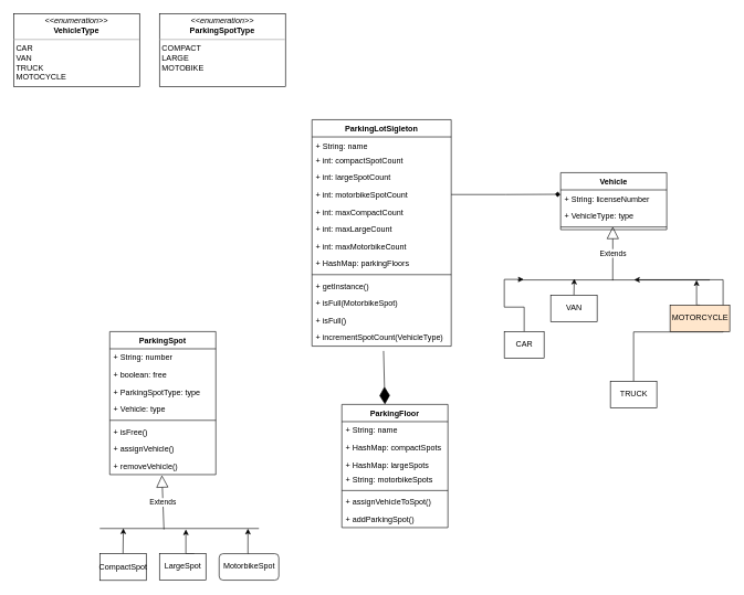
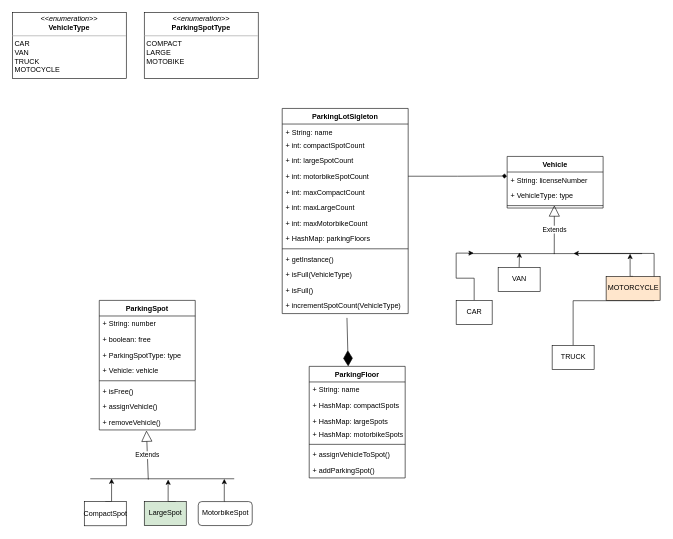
- <mxCell id="13" value="+ isFull(MotorbikeSpot)" style="text;strokeColor=none;fillColor=none;align=left;verticalAlign=top;spacingLeft=4;spacingRight=4;overflow=hidden;rotatable=0;points=[[0,0.5],[1,0.5]];portConstraint=eastwest;" vertex="1" parent="2"><mxGeometry y="264" width="210" height="26" as="geometry" /></mxCell>
+ <mxCell id="13" value="+ isFull(VehicleType)" style="text;strokeColor=none;fillColor=none;align=left;verticalAlign=top;spacingLeft=4;spacingRight=4;overflow=hidden;rotatable=0;points=[[0,0.5],[1,0.5]];portConstraint=eastwest;" vertex="1" parent="2"><mxGeometry y="264" width="210" height="26" as="geometry" /></mxCell>
- <mxCell id="52" value="+ Vehicle: type" style="text;strokeColor=none;fillColor=none;align=left;verticalAlign=top;spacingLeft=4;spacingRight=4;overflow=hidden;rotatable=0;points=[[0,0.5],[1,0.5]];portConstraint=eastwest;" vertex="1" parent="48"><mxGeometry y="104" width="160" height="26" as="geometry" /></mxCell>
+ <mxCell id="52" value="+ Vehicle: vehicle" style="text;strokeColor=none;fillColor=none;align=left;verticalAlign=top;spacingLeft=4;spacingRight=4;overflow=hidden;rotatable=0;points=[[0,0.5],[1,0.5]];portConstraint=eastwest;" vertex="1" parent="48"><mxGeometry y="104" width="160" height="26" as="geometry" /></mxCell>
- <mxCell id="36" value="+ String: motorbikeSpots" style="text;strokeColor=none;fillColor=none;align=left;verticalAlign=top;spacingLeft=4;spacingRight=4;overflow=hidden;rotatable=0;points=[[0,0.5],[1,0.5]];portConstraint=eastwest;" vertex="1" parent="32"><mxGeometry y="100" width="160" height="26" as="geometry" /></mxCell>
+ <mxCell id="36" value="+ HashMap: motorbikeSpots" style="text;strokeColor=none;fillColor=none;align=left;verticalAlign=top;spacingLeft=4;spacingRight=4;overflow=hidden;rotatable=0;points=[[0,0.5],[1,0.5]];portConstraint=eastwest;" vertex="1" parent="32"><mxGeometry y="100" width="160" height="26" as="geometry" /></mxCell>
- <mxCell id="42" value="CompactSpot" style="html=1;" vertex="1" parent="1"><mxGeometry x="150" y="835.39" width="70" height="40.39" as="geometry" /></mxCell>
+ <mxCell id="42" value="CompactSpot" style="html=1;" vertex="1" parent="1"><mxGeometry x="140" y="835.39" width="70" height="40.39" as="geometry" /></mxCell>
- <mxCell id="44" value="LargeSpot" style="html=1;" vertex="1" parent="1"><mxGeometry x="240" y="835.39" width="70" height="40" as="geometry" /></mxCell>
+ <mxCell id="44" value="LargeSpot" style="html=1;fillColor=#d5e8d4;" vertex="1" parent="1"><mxGeometry x="240" y="835.39" width="70" height="40" as="geometry" /></mxCell>
